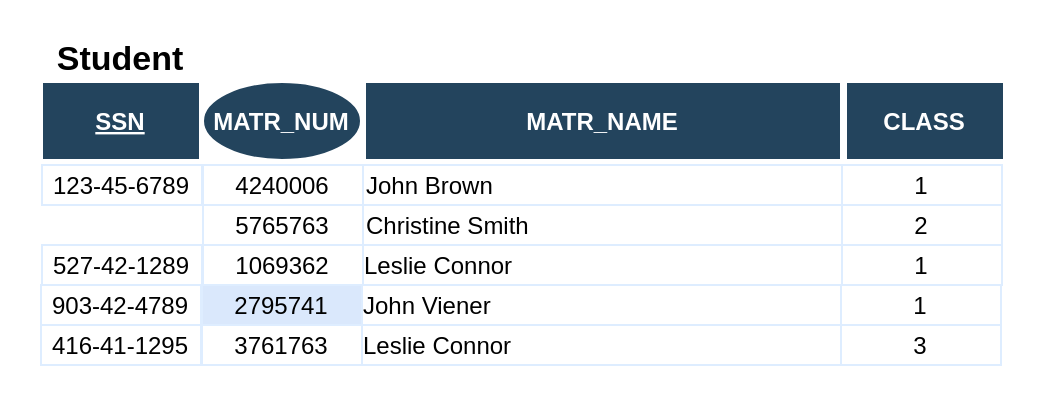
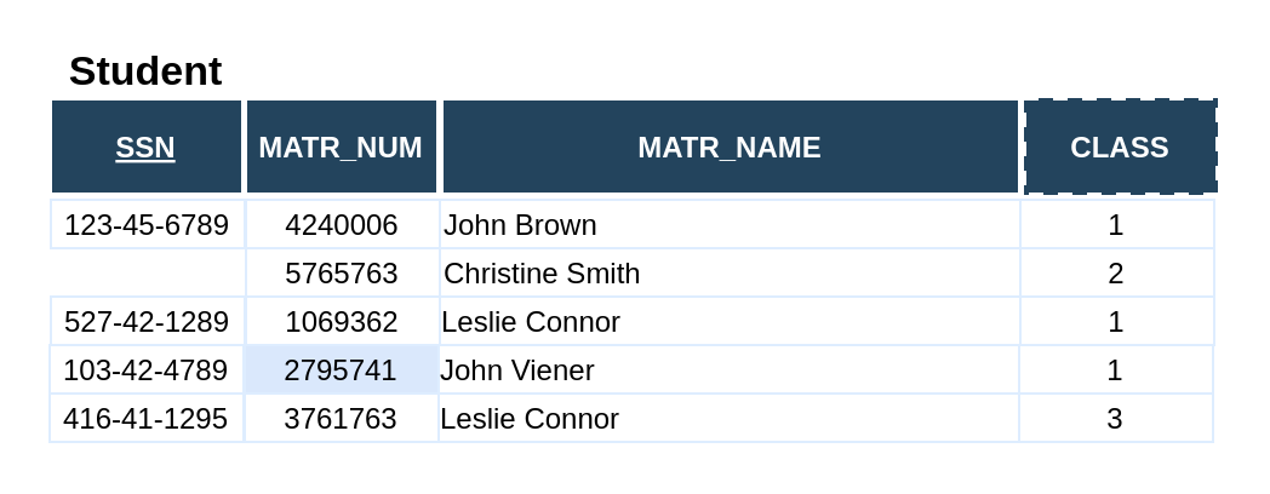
- <mxCell id="13" value="MATR_NUM" style="ellipse;fillColor=#23445D;strokeColor=#FFFFFF;strokeWidth=2;fontColor=#FFFFFF;fontStyle=1;" parent="1" vertex="1"><mxGeometry x="100.5" y="40" width="80.0" height="40.0" as="geometry" /></mxCell>
+ <mxCell id="13" value="MATR_NUM" style="fillColor=#23445D;strokeColor=#FFFFFF;strokeWidth=2;fontColor=#FFFFFF;fontStyle=1" parent="1" vertex="1"><mxGeometry x="100.5" y="40" width="80.0" height="40.0" as="geometry" /></mxCell>
- <mxCell id="9" value="CLASS" style="fillColor=#23445D;strokeColor=#FFFFFF;strokeWidth=2;fontColor=#FFFFFF;fontStyle=1" parent="1" vertex="1"><mxGeometry x="422" y="40" width="80.0" height="40.0" as="geometry" /></mxCell>
+ <mxCell id="9" value="CLASS" style="fillColor=#23445D;strokeColor=#FFFFFF;strokeWidth=2;fontColor=#FFFFFF;fontStyle=1;dashed=1;" parent="1" vertex="1"><mxGeometry x="422" y="40" width="80.0" height="40.0" as="geometry" /></mxCell>
- <mxCell id="24" value="903-42-4789" style="strokeColor=#DEEDFF" parent="1" vertex="1"><mxGeometry x="20" y="142" width="80.0" height="20" as="geometry" /></mxCell>
+ <mxCell id="24" value="103-42-4789" style="strokeColor=#DEEDFF" parent="1" vertex="1"><mxGeometry x="20" y="142" width="80.0" height="20" as="geometry" /></mxCell>
